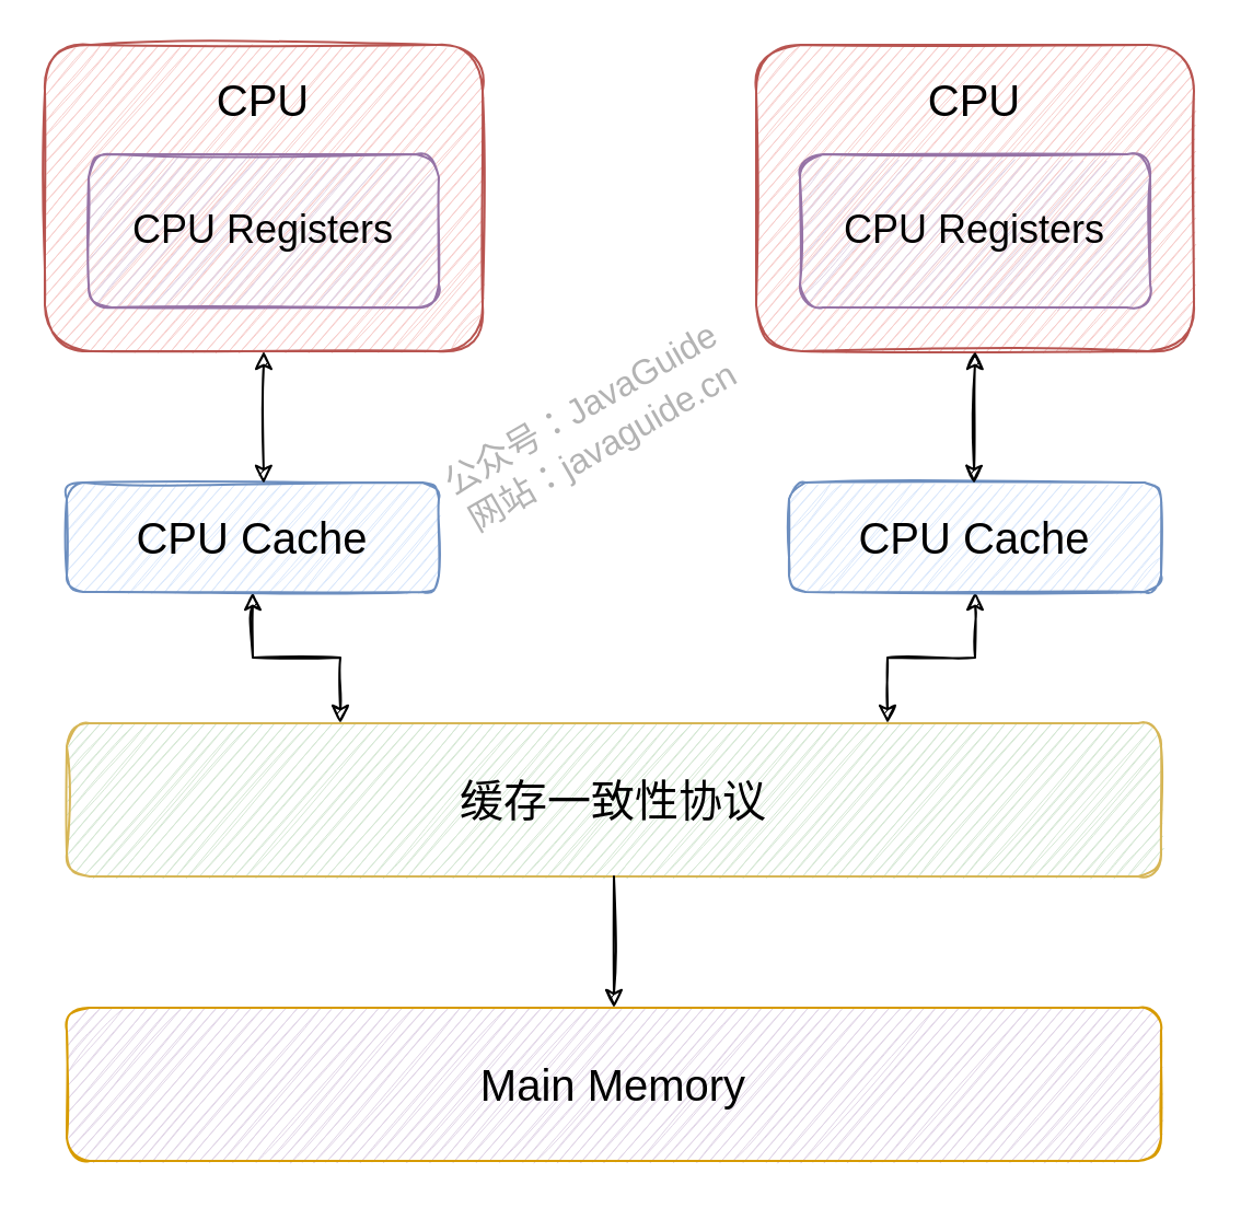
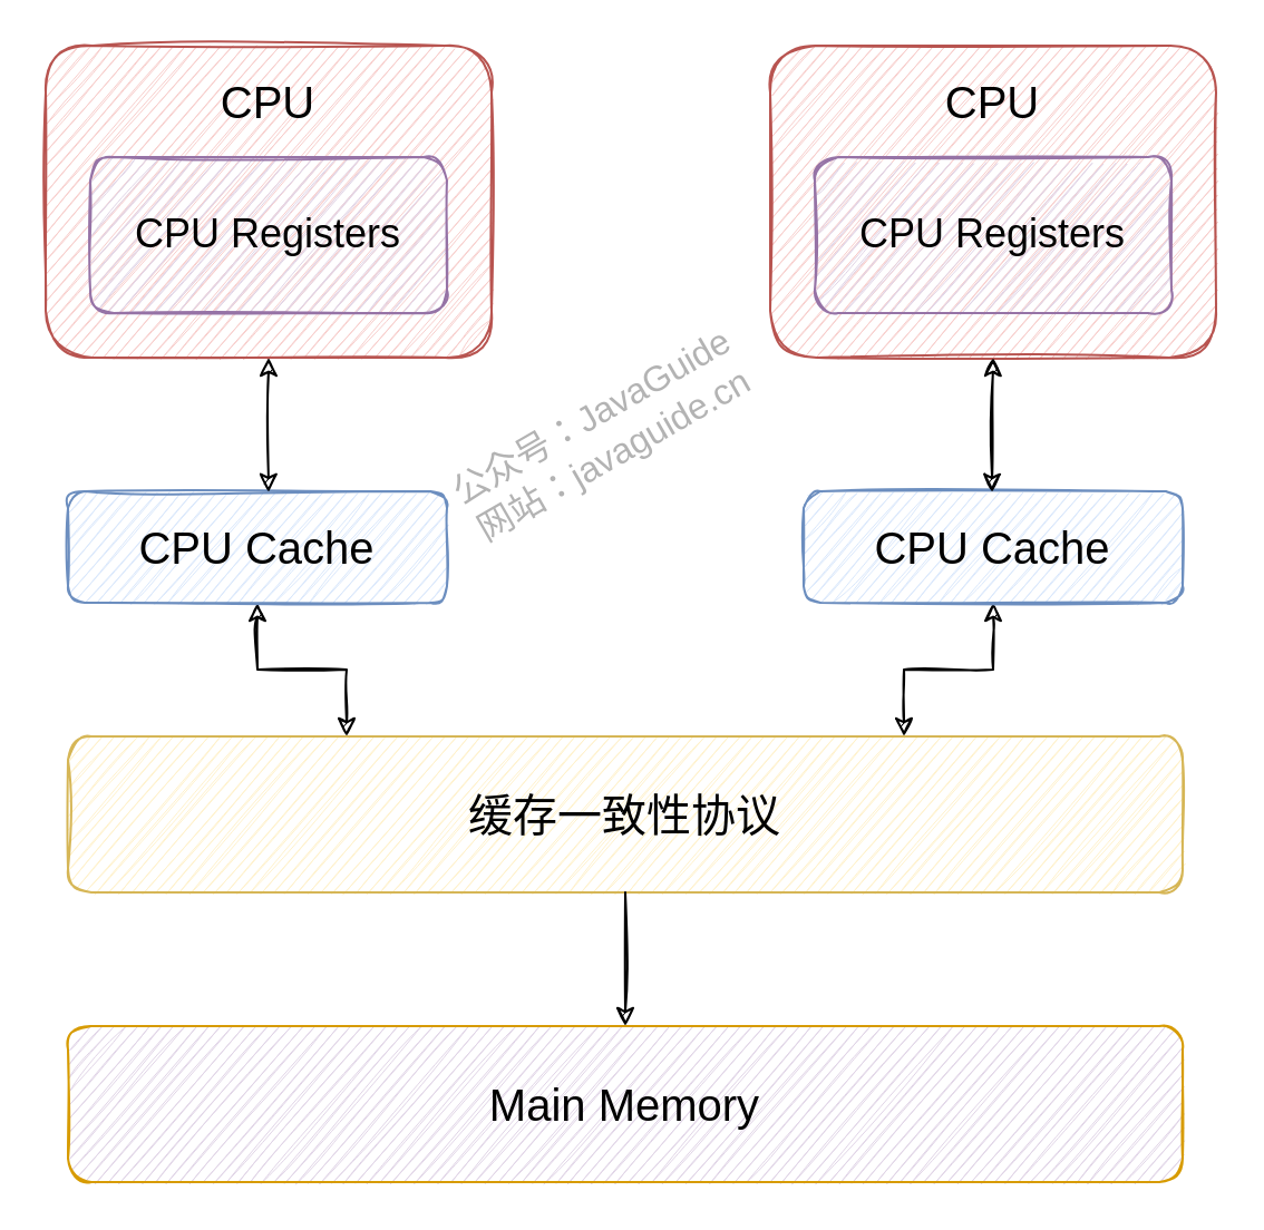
- <mxCell id="8" value="缓存一致性协议" style="rounded=1;whiteSpace=wrap;html=1;strokeColor=#d6b656;sketch=1;fontSize=20;shadow=0;fillColor=#d5e8d4;" parent="1" vertex="1"><mxGeometry x="30" y="330" width="500" height="70" as="geometry" /></mxCell>
+ <mxCell id="8" value="缓存一致性协议" style="rounded=1;whiteSpace=wrap;html=1;strokeColor=#d6b656;sketch=1;fontSize=20;shadow=0;fillColor=#fff2cc;" parent="1" vertex="1"><mxGeometry x="30" y="330" width="500" height="70" as="geometry" /></mxCell>
